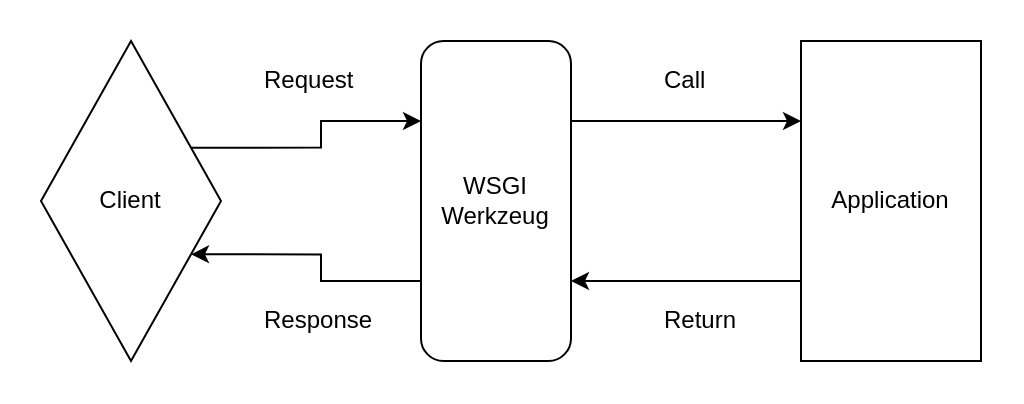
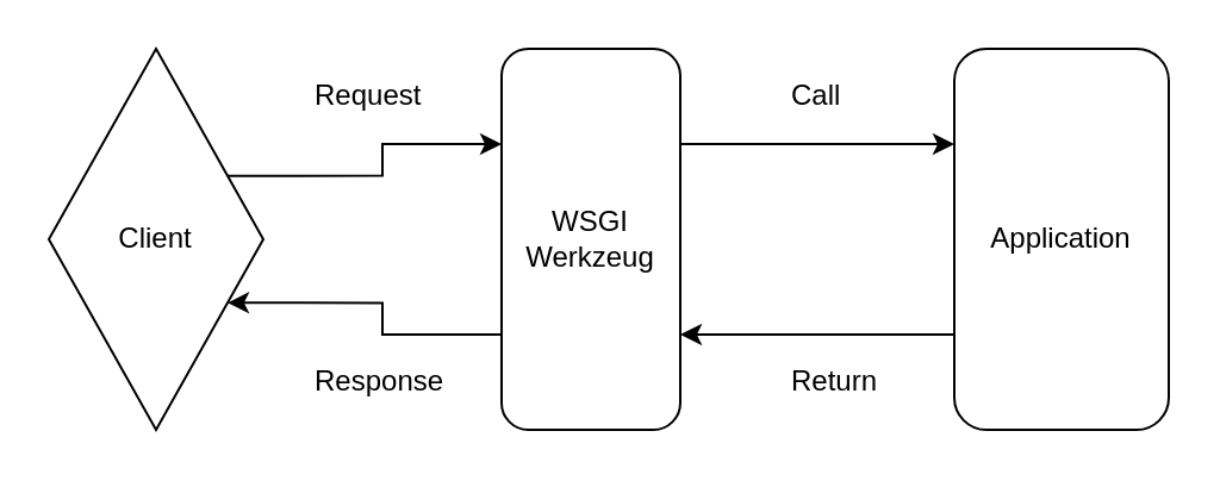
- <mxCell id="5" value="Application" style="whiteSpace=wrap;html=1;rounded=0;" vertex="1" parent="1"><mxGeometry x="400" y="20" width="90" height="160" as="geometry" /></mxCell>
+ <mxCell id="5" value="Application" style="rounded=1;whiteSpace=wrap;html=1;" vertex="1" parent="1"><mxGeometry x="400" y="20" width="90" height="160" as="geometry" /></mxCell>
